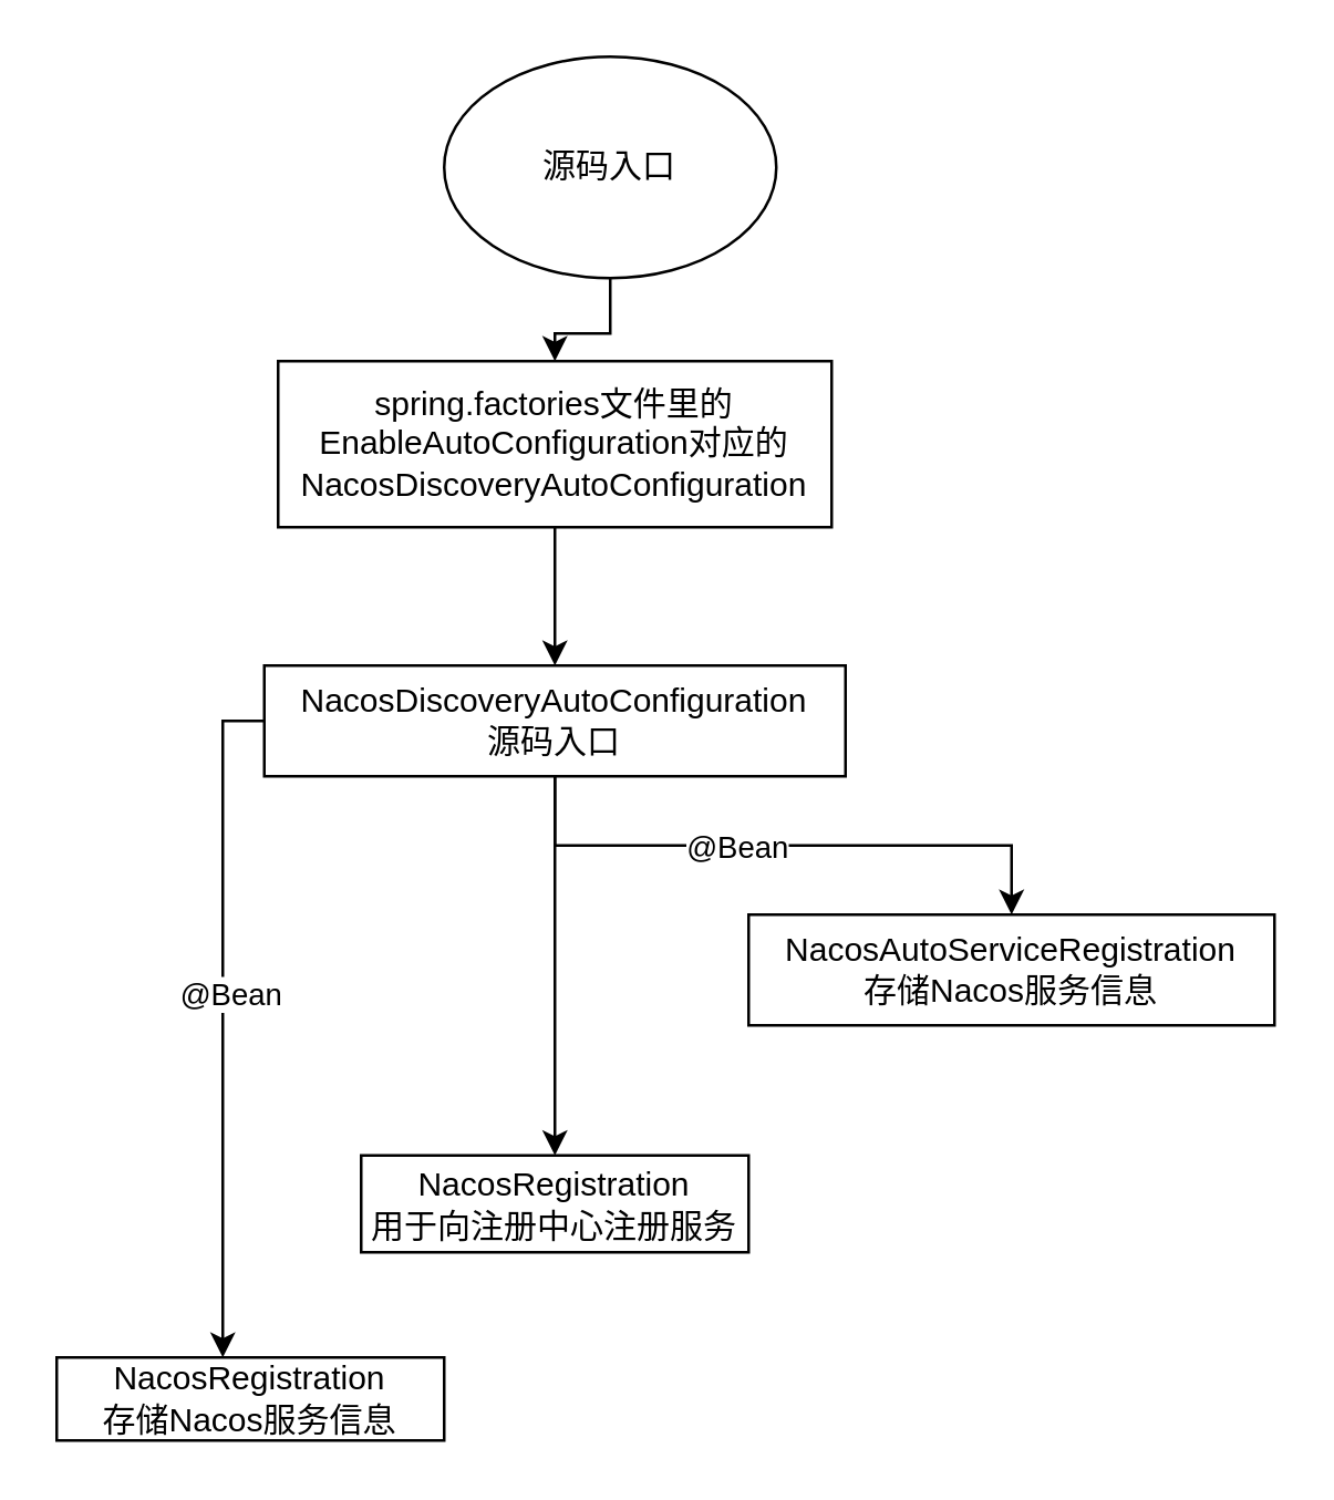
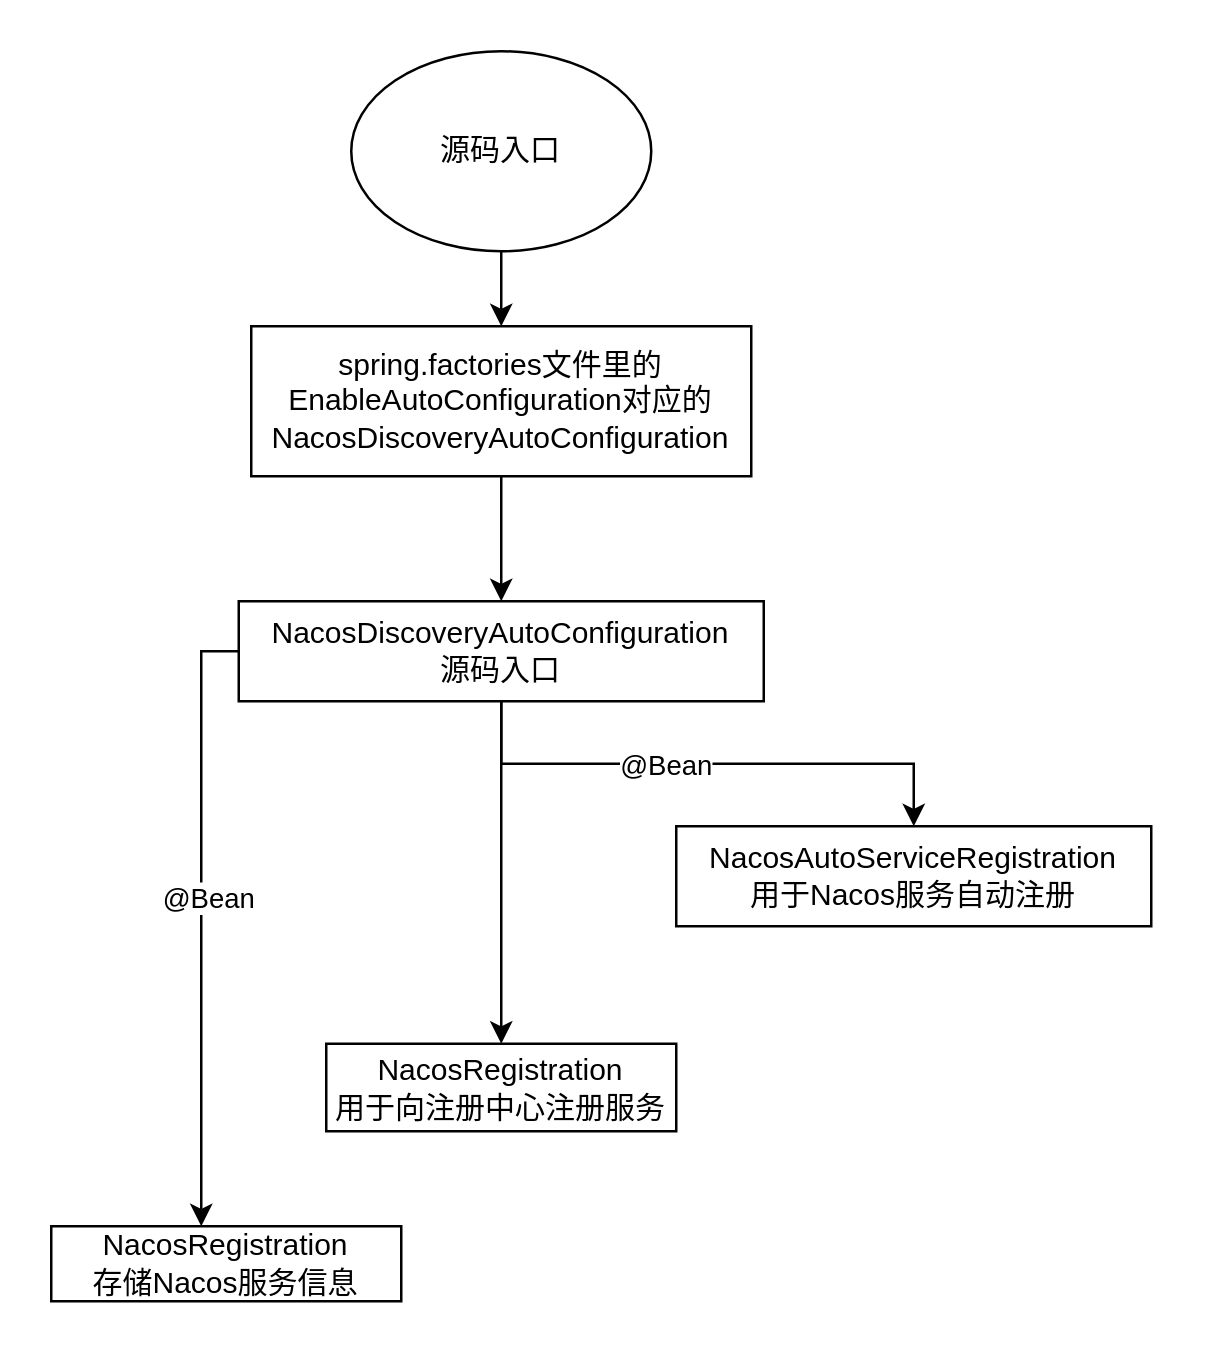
- <mxCell id="3" value="源码入口" style="ellipse;whiteSpace=wrap;html=1;" vertex="1" parent="1"><mxGeometry x="160" y="20" width="120" height="80" as="geometry" /></mxCell>
+ <mxCell id="3" value="源码入口" style="ellipse;whiteSpace=wrap;html=1;" vertex="1" parent="1"><mxGeometry x="140" y="20" width="120" height="80" as="geometry" /></mxCell>
- <mxCell id="14" value="NacosAutoServiceRegistration&lt;br&gt;存储Nacos服务信息" style="whiteSpace=wrap;html=1;" vertex="1" parent="1"><mxGeometry x="270" y="330" width="190" height="40" as="geometry" /></mxCell>
+ <mxCell id="14" value="NacosAutoServiceRegistration&lt;br&gt;用于Nacos服务自动注册" style="whiteSpace=wrap;html=1;" vertex="1" parent="1"><mxGeometry x="270" y="330" width="190" height="40" as="geometry" /></mxCell>
